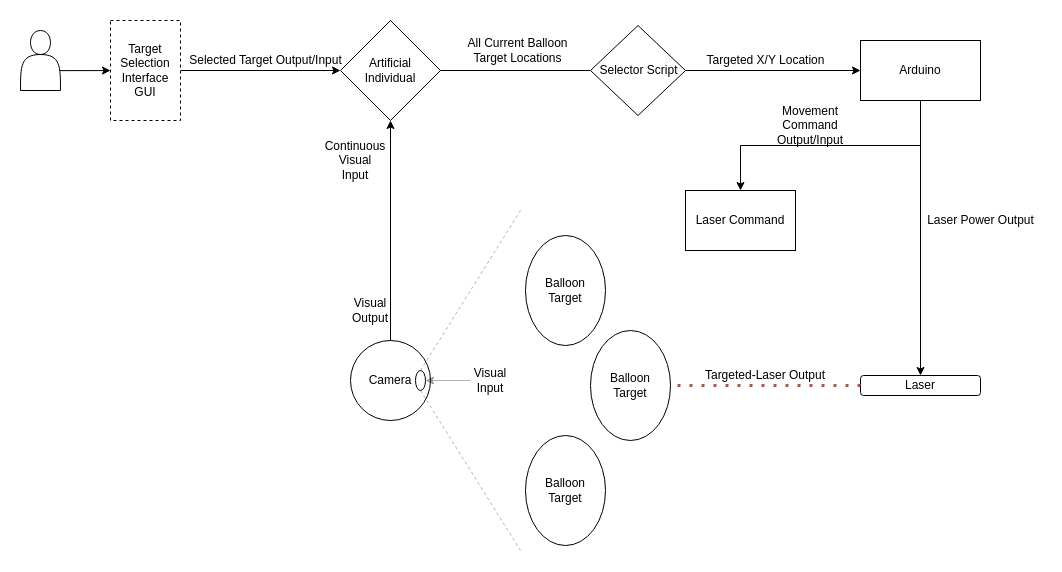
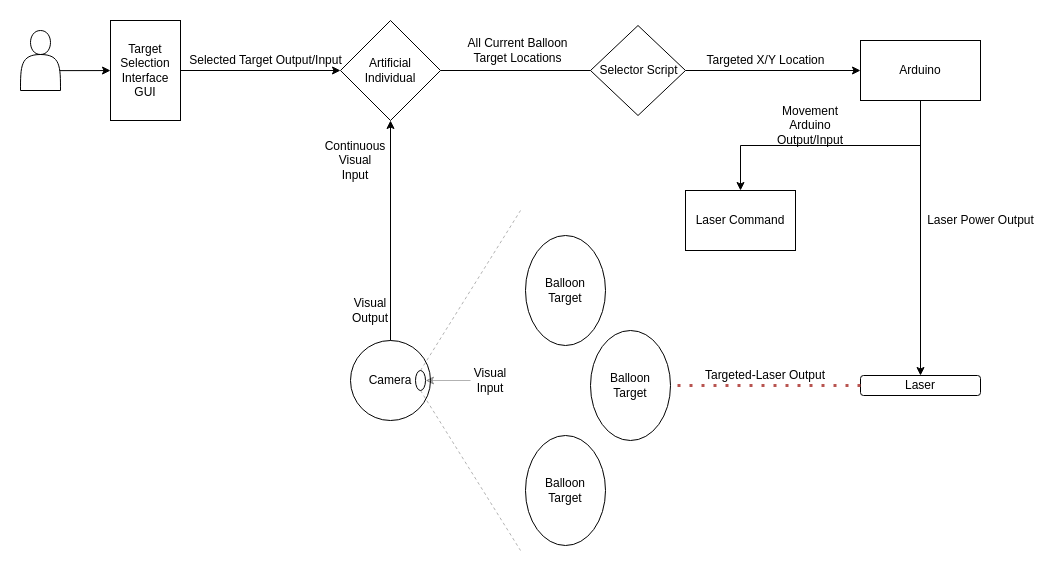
- <mxCell id="39" value="Target Selection Interface GUI" style="rounded=0;whiteSpace=wrap;html=1;dashed=1;" vertex="1" parent="1"><mxGeometry x="110" y="20" width="70" height="100" as="geometry" /></mxCell>
+ <mxCell id="39" value="Target Selection Interface GUI" style="rounded=0;whiteSpace=wrap;html=1;" vertex="1" parent="1"><mxGeometry x="110" y="20" width="70" height="100" as="geometry" /></mxCell>
- <mxCell id="18" value="Movement Command Output/Input" style="text;html=1;strokeColor=none;fillColor=none;align=center;verticalAlign=middle;whiteSpace=wrap;rounded=0;" parent="1" vertex="1"><mxGeometry x="790" y="115" width="40" height="20" as="geometry" /></mxCell>
+ <mxCell id="18" value="Movement Arduino Output/Input" style="text;html=1;strokeColor=none;fillColor=none;align=center;verticalAlign=middle;whiteSpace=wrap;rounded=0;" parent="1" vertex="1"><mxGeometry x="790" y="115" width="40" height="20" as="geometry" /></mxCell>
